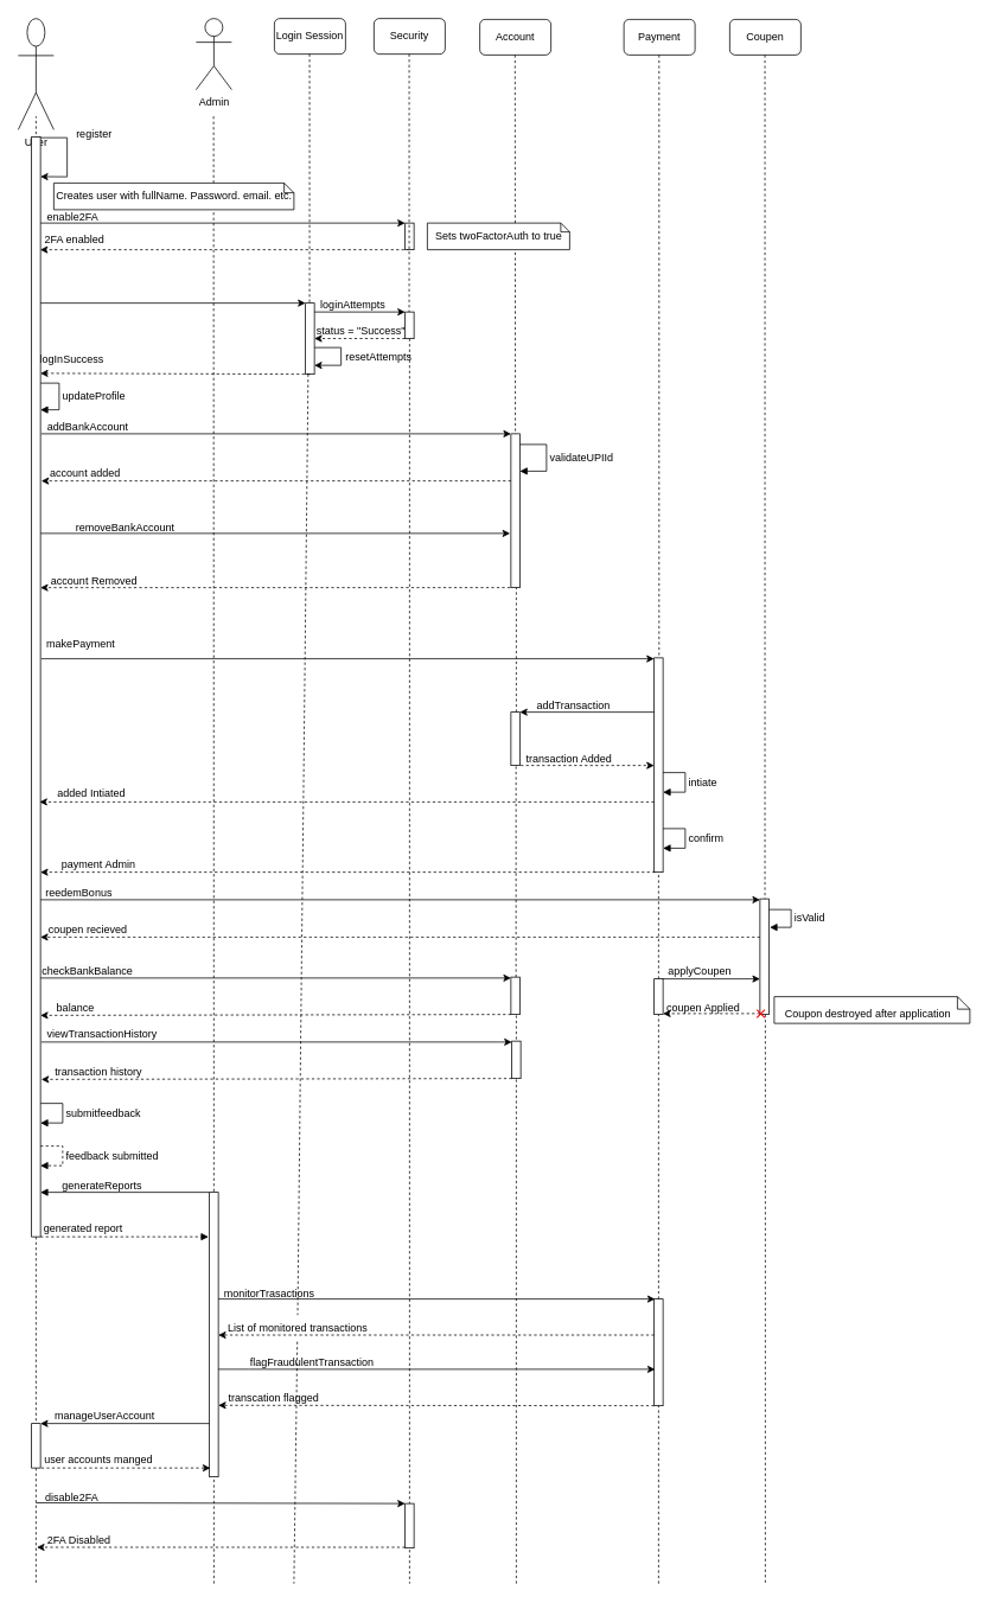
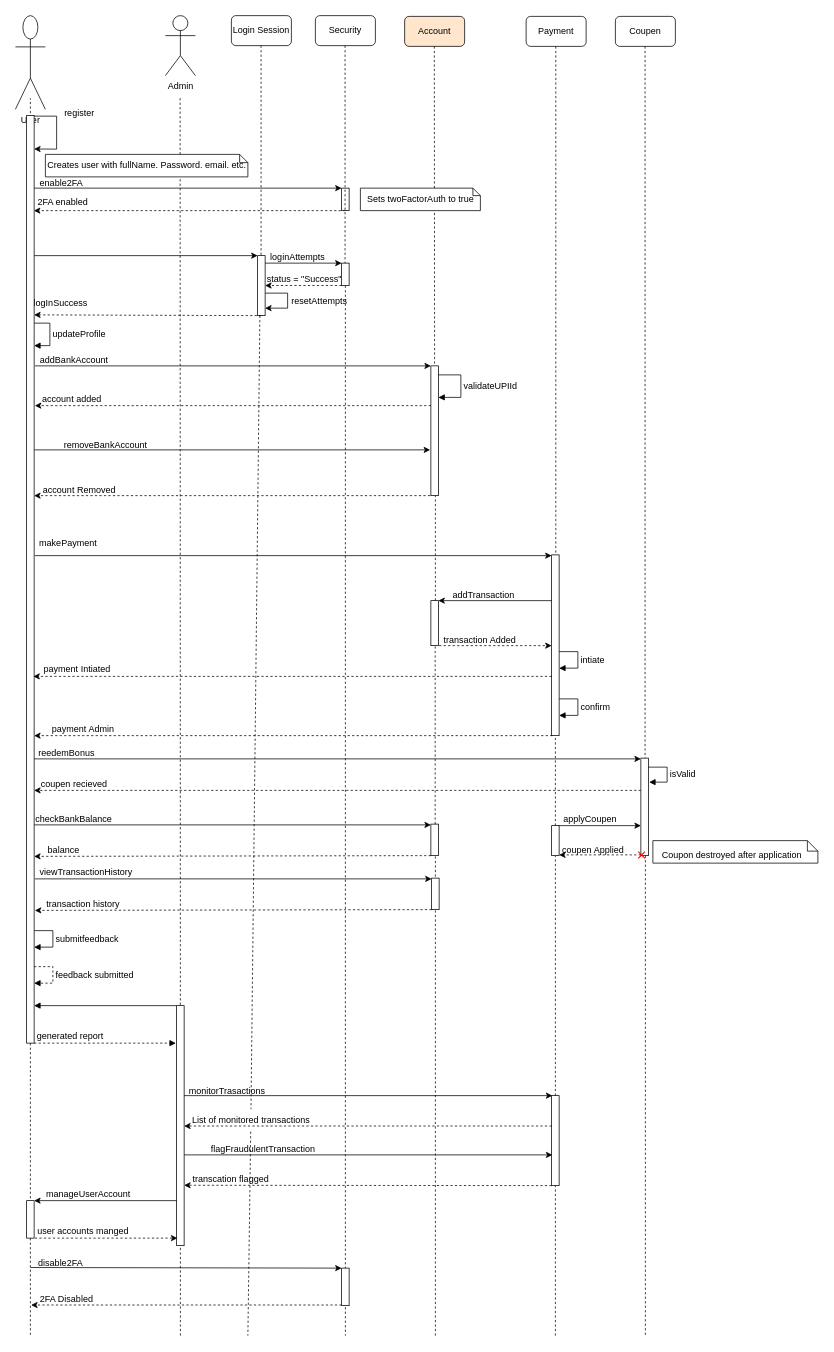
- <mxCell id="34" value="Account" style="rounded=1;whiteSpace=wrap;html=1;" vertex="1" parent="1"><mxGeometry x="539" y="21" width="80" height="40" as="geometry" /></mxCell>
+ <mxCell id="34" value="Account" style="rounded=1;whiteSpace=wrap;html=1;fillColor=#ffe6cc;" vertex="1" parent="1"><mxGeometry x="539" y="21" width="80" height="40" as="geometry" /></mxCell>
- <mxCell id="63" value="added Intiated" style="text;html=1;align=center;verticalAlign=middle;resizable=0;points=[];autosize=1;strokeColor=none;fillColor=none;fontSize=12;fontFamily=Helvetica;fontColor=default;" vertex="1" parent="1"><mxGeometry x="47" y="876" width="110" height="30" as="geometry" /></mxCell>
+ <mxCell id="63" value="payment Intiated" style="text;html=1;align=center;verticalAlign=middle;resizable=0;points=[];autosize=1;strokeColor=none;fillColor=none;fontSize=12;fontFamily=Helvetica;fontColor=default;" vertex="1" parent="1"><mxGeometry x="47" y="876" width="110" height="30" as="geometry" /></mxCell>
- <mxCell id="111" value="generateReports" style="text;html=1;align=center;verticalAlign=middle;resizable=0;points=[];autosize=1;strokeColor=none;fillColor=none;fontSize=12;fontFamily=Helvetica;fontColor=default;" vertex="1" parent="1"><mxGeometry x="59" y="1318" width="110" height="30" as="geometry" /></mxCell>
